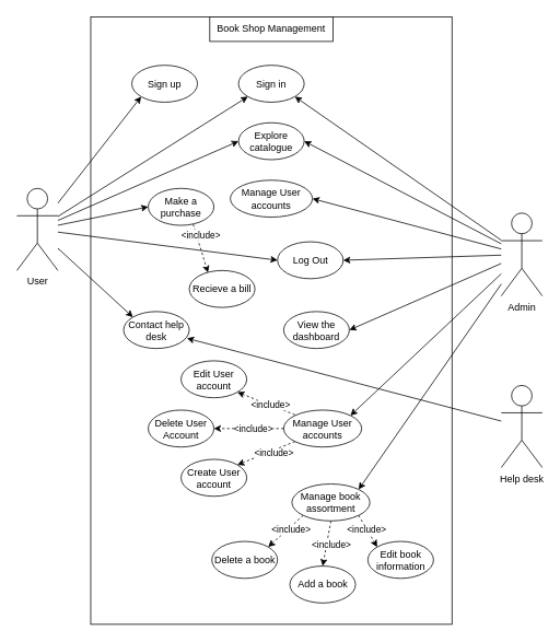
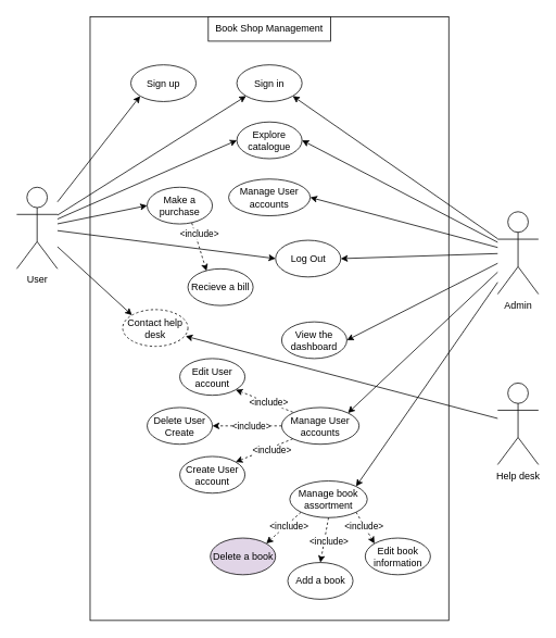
- <mxCell id="10" value="Contact help desk" style="ellipse;whiteSpace=wrap;html=1;movable=1;resizable=1;rotatable=1;deletable=1;editable=1;locked=0;connectable=1;" vertex="1" parent="2"><mxGeometry x="40" y="359" width="80" height="45" as="geometry" /></mxCell>
+ <mxCell id="10" value="Contact help desk" style="ellipse;whiteSpace=wrap;html=1;movable=1;resizable=1;rotatable=1;deletable=1;editable=1;locked=0;connectable=1;dashed=1;" vertex="1" parent="2"><mxGeometry x="40" y="359" width="80" height="45" as="geometry" /></mxCell>
- <mxCell id="32" value="View the dashboard" style="ellipse;whiteSpace=wrap;html=1;movable=1;resizable=1;rotatable=1;deletable=1;editable=1;locked=0;connectable=1;" vertex="1" parent="2"><mxGeometry x="235" y="359" width="80" height="45" as="geometry" /></mxCell>
+ <mxCell id="32" value="View the dashboard" style="ellipse;whiteSpace=wrap;html=1;movable=1;resizable=1;rotatable=1;deletable=1;editable=1;locked=0;connectable=1;" vertex="1" parent="2"><mxGeometry x="235" y="374" width="80" height="45" as="geometry" /></mxCell>
- <mxCell id="25" value="Delete User Account" style="ellipse;whiteSpace=wrap;html=1;movable=1;resizable=1;rotatable=1;deletable=1;editable=1;locked=0;connectable=1;" vertex="1" parent="2"><mxGeometry x="70" y="479" width="80" height="45" as="geometry" /></mxCell>
+ <mxCell id="25" value="Delete User Create" style="ellipse;whiteSpace=wrap;html=1;movable=1;resizable=1;rotatable=1;deletable=1;editable=1;locked=0;connectable=1;" vertex="1" parent="2"><mxGeometry x="70" y="479" width="80" height="45" as="geometry" /></mxCell>
- <mxCell id="14" value="Delete a book" style="ellipse;whiteSpace=wrap;html=1;movable=1;resizable=1;rotatable=1;deletable=1;editable=1;locked=0;connectable=1;" vertex="1" parent="2"><mxGeometry x="147.5" y="639" width="80" height="45" as="geometry" /></mxCell>
+ <mxCell id="14" value="Delete a book" style="ellipse;whiteSpace=wrap;html=1;movable=1;resizable=1;rotatable=1;deletable=1;editable=1;locked=0;connectable=1;fillColor=#e1d5e7;" vertex="1" parent="2"><mxGeometry x="147.5" y="639" width="80" height="45" as="geometry" /></mxCell>
